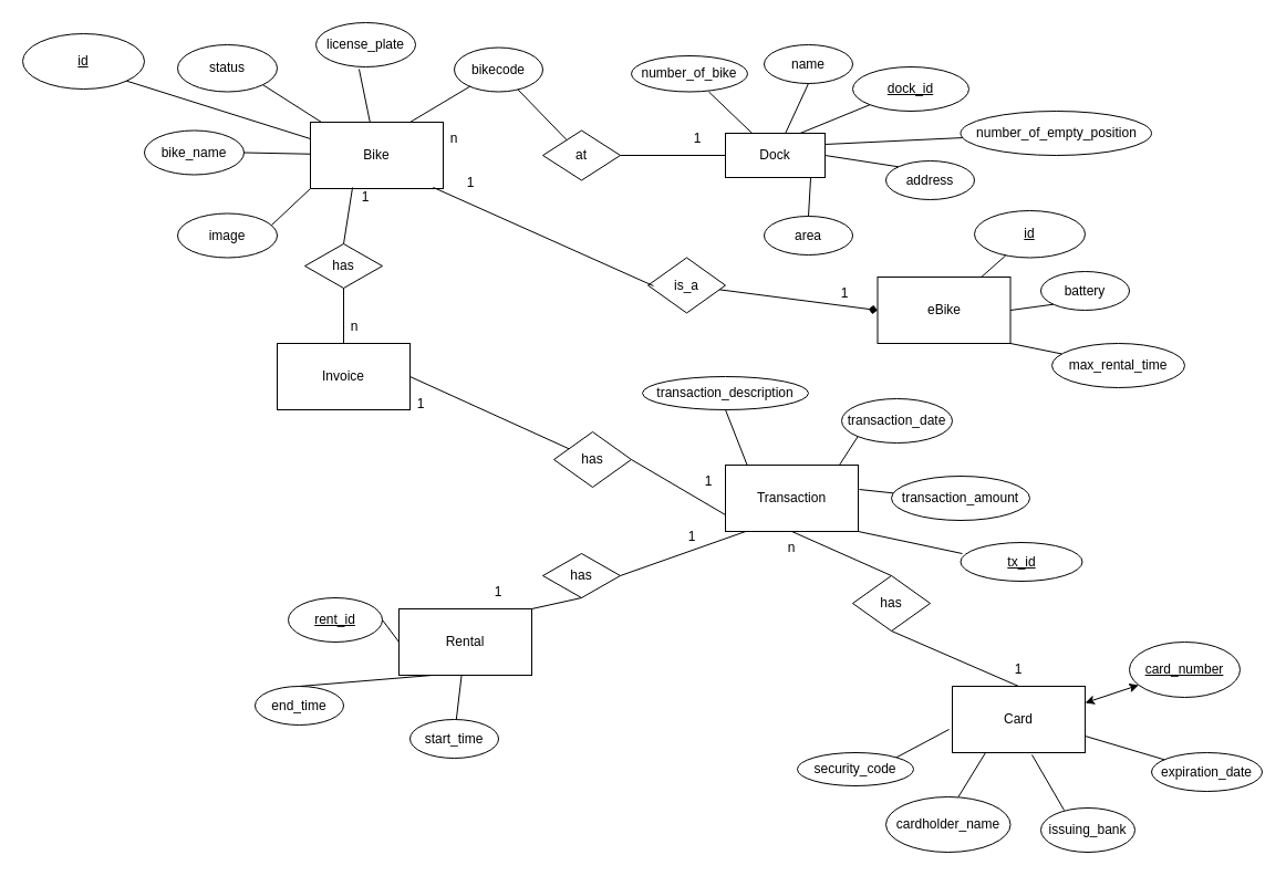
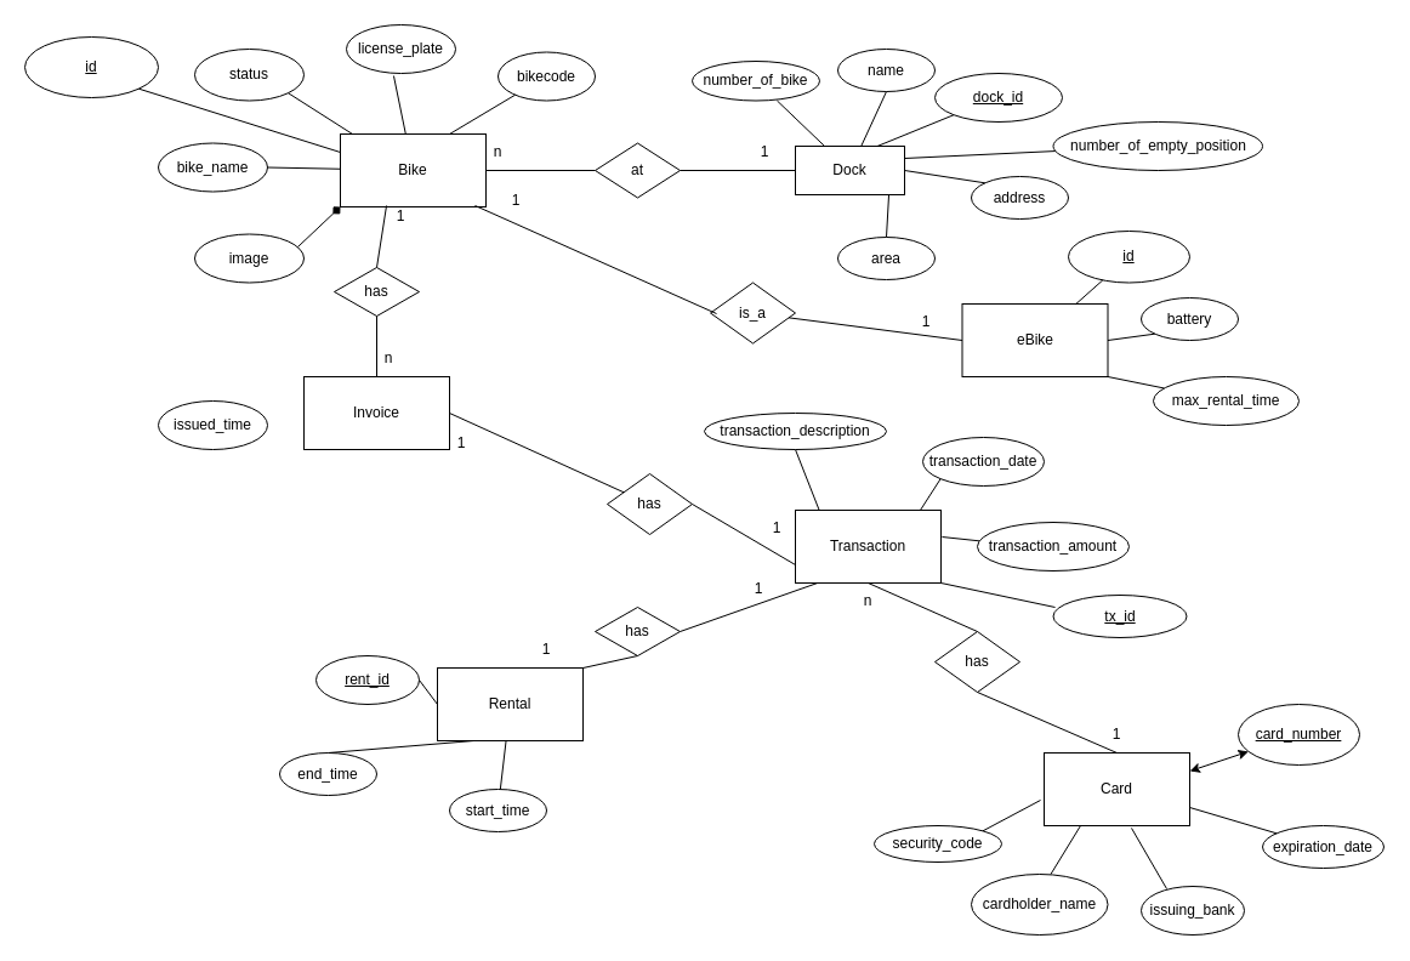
- <mxCell id="15" value="" style="endArrow=none;html=1;rounded=0;" parent="1" source="14" target="46" edge="1"><mxGeometry width="50" height="50" relative="1" as="geometry"><mxPoint x="370" y="320" as="sourcePoint" /><mxPoint x="420" y="270" as="targetPoint" /></mxGeometry></mxCell>
+ <mxCell id="15" value="" style="endArrow=none;html=1;rounded=0;entryX=1;entryY=0.5;entryDx=0;entryDy=0;" parent="1" source="14" target="2" edge="1"><mxGeometry width="50" height="50" relative="1" as="geometry"><mxPoint x="370" y="320" as="sourcePoint" /><mxPoint x="420" y="270" as="targetPoint" /></mxGeometry></mxCell>
- <mxCell id="52" value="" style="endArrow=none;html=1;rounded=0;entryX=0;entryY=1;entryDx=0;entryDy=0;exitX=0.944;exitY=0.263;exitDx=0;exitDy=0;exitPerimeter=0;" parent="1" source="51" target="2" edge="1"><mxGeometry width="50" height="50" relative="1" as="geometry"><mxPoint x="480" y="40" as="sourcePoint" /><mxPoint x="530" y="-10" as="targetPoint" /></mxGeometry></mxCell>
+ <mxCell id="52" value="" style="endArrow=diamond;html=1;rounded=0;entryX=0;entryY=1;entryDx=0;entryDy=0;exitX=0.944;exitY=0.263;exitDx=0;exitDy=0;exitPerimeter=0;" parent="1" source="51" target="2" edge="1"><mxGeometry width="50" height="50" relative="1" as="geometry"><mxPoint x="480" y="40" as="sourcePoint" /><mxPoint x="530" y="-10" as="targetPoint" /></mxGeometry></mxCell>
- <mxCell id="10" value="" style="endArrow=diamond;html=1;rounded=0;entryX=0;entryY=0.5;entryDx=0;entryDy=0;" parent="1" source="9" target="7" edge="1"><mxGeometry width="50" height="50" relative="1" as="geometry"><mxPoint x="400" y="180" as="sourcePoint" /><mxPoint x="450" y="130" as="targetPoint" /></mxGeometry></mxCell>
+ <mxCell id="10" value="" style="endArrow=none;html=1;rounded=0;entryX=0;entryY=0.5;entryDx=0;entryDy=0;" parent="1" source="9" target="7" edge="1"><mxGeometry width="50" height="50" relative="1" as="geometry"><mxPoint x="400" y="180" as="sourcePoint" /><mxPoint x="450" y="130" as="targetPoint" /></mxGeometry></mxCell>
+ <mxCell id="61" value="issued_time" style="ellipse;whiteSpace=wrap;html=1;" parent="1" vertex="1"><mxGeometry x="130" y="330" width="90" height="40" as="geometry" /></mxCell>
